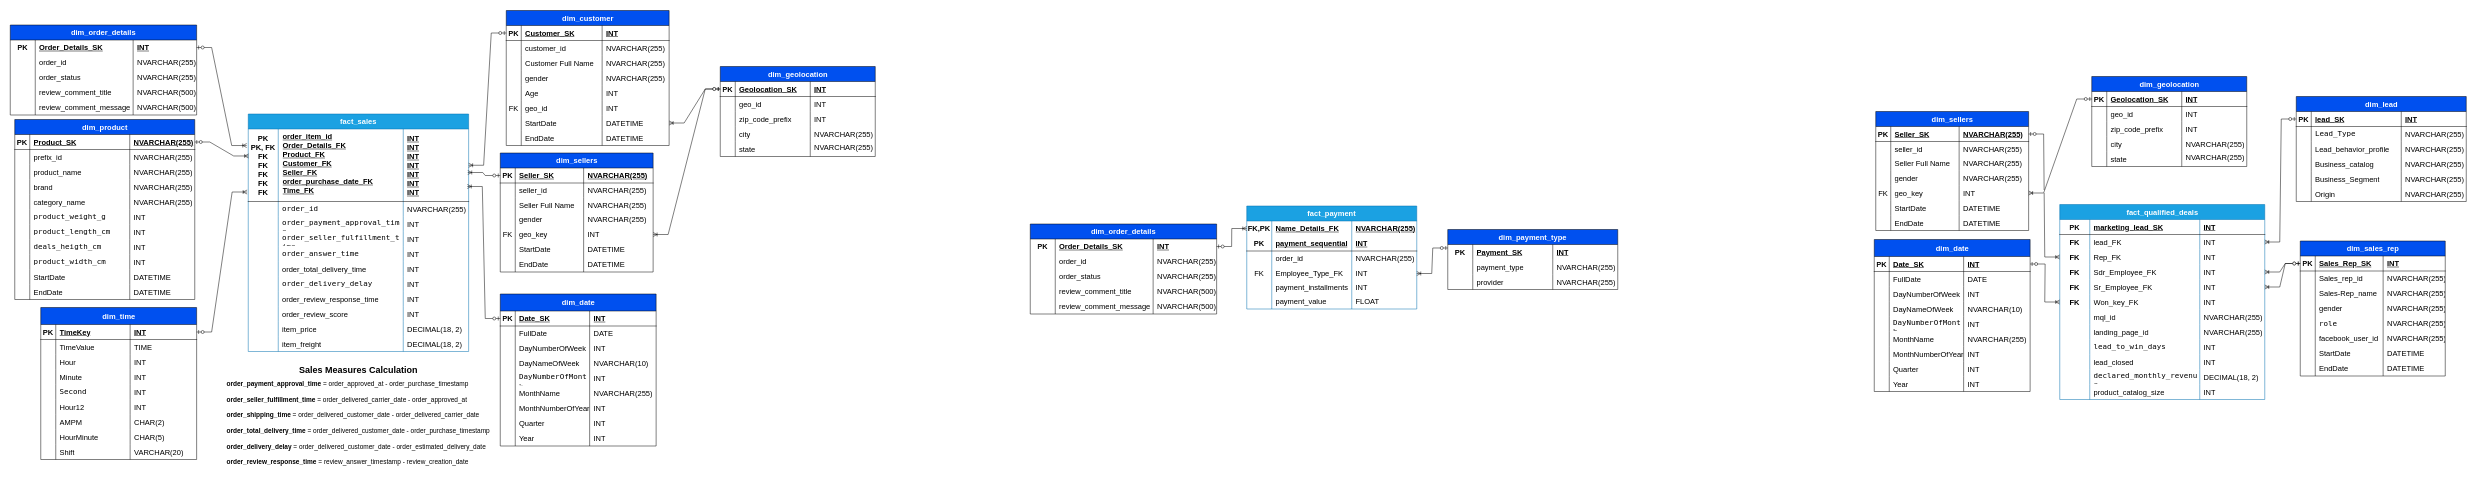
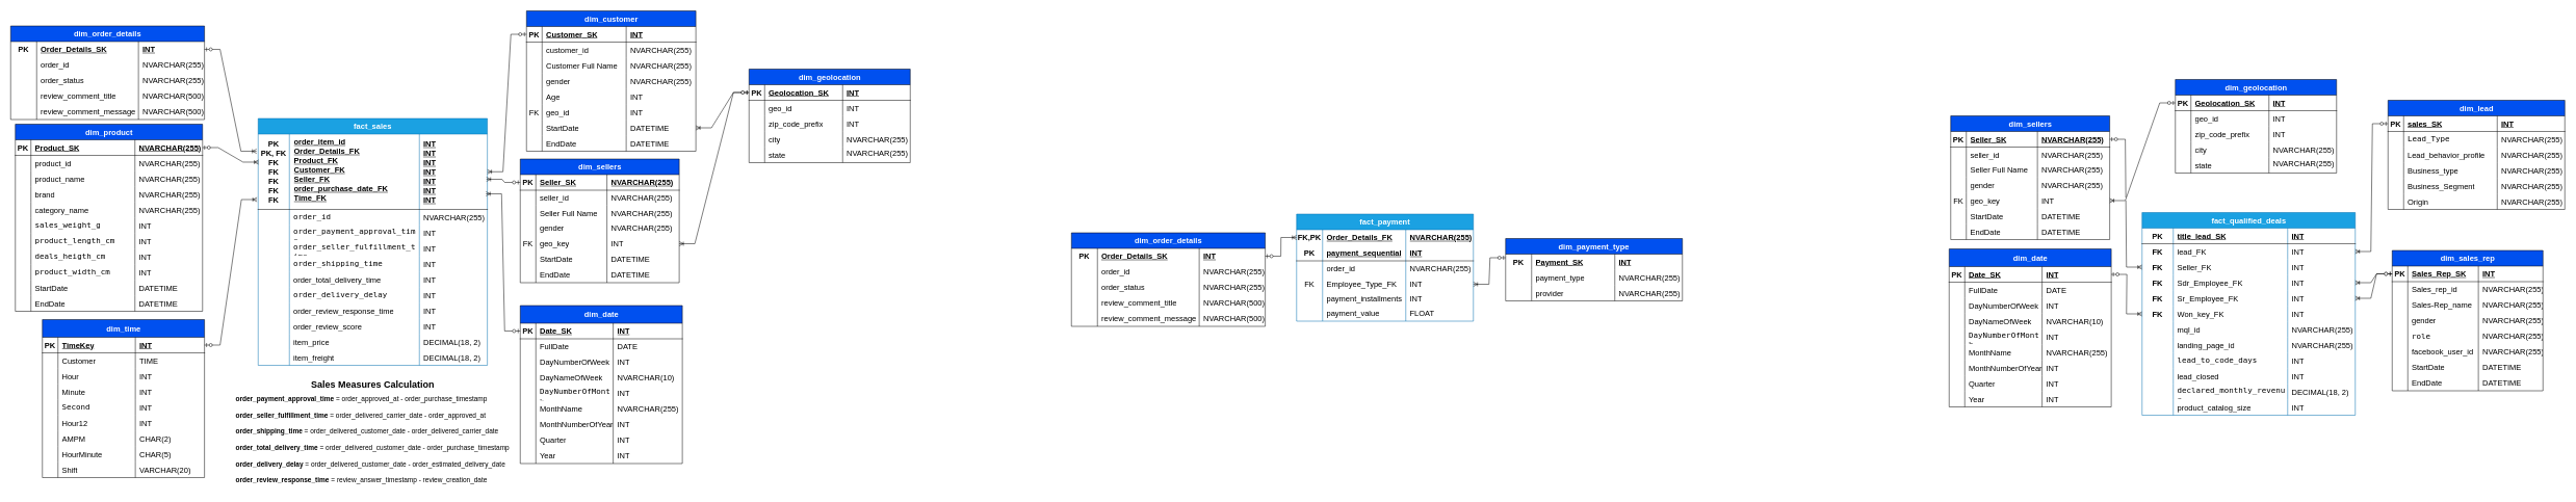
- <mxCell id="427" value="lead_SK" style="shape=partialRectangle;connectable=0;fillColor=none;top=0;left=0;bottom=0;right=0;align=left;spacingLeft=6;fontStyle=5;overflow=hidden;whiteSpace=wrap;html=1;fontSize=15;fontColor=#000000;labelBorderColor=none;labelBackgroundColor=none;strokeColor=#000000;" vertex="1" parent="425"><mxGeometry x="30" width="180" height="30" as="geometry"><mxRectangle width="180" height="30" as="alternateBounds" /></mxGeometry></mxCell>
+ <mxCell id="427" value="sales_SK" style="shape=partialRectangle;connectable=0;fillColor=none;top=0;left=0;bottom=0;right=0;align=left;spacingLeft=6;fontStyle=5;overflow=hidden;whiteSpace=wrap;html=1;fontSize=15;fontColor=#000000;labelBorderColor=none;labelBackgroundColor=none;strokeColor=#000000;" vertex="1" parent="425"><mxGeometry x="30" width="180" height="30" as="geometry"><mxRectangle width="180" height="30" as="alternateBounds" /></mxGeometry></mxCell>
- <mxCell id="108" value="prefix_id" style="shape=partialRectangle;connectable=0;fillColor=none;top=0;left=0;bottom=0;right=0;align=left;spacingLeft=6;overflow=hidden;whiteSpace=wrap;html=1;fontSize=15;fontColor=#000000;labelBorderColor=none;labelBackgroundColor=none;strokeColor=#000000;" vertex="1" parent="106"><mxGeometry x="30" width="200" height="30" as="geometry"><mxRectangle width="200" height="30" as="alternateBounds" /></mxGeometry></mxCell>
+ <mxCell id="108" value="product_id" style="shape=partialRectangle;connectable=0;fillColor=none;top=0;left=0;bottom=0;right=0;align=left;spacingLeft=6;overflow=hidden;whiteSpace=wrap;html=1;fontSize=15;fontColor=#000000;labelBorderColor=none;labelBackgroundColor=none;strokeColor=#000000;" vertex="1" parent="106"><mxGeometry x="30" width="200" height="30" as="geometry"><mxRectangle width="200" height="30" as="alternateBounds" /></mxGeometry></mxCell>
- <mxCell id="439" value="Business_catalog" style="shape=partialRectangle;connectable=0;fillColor=none;top=0;left=0;bottom=0;right=0;align=left;spacingLeft=6;overflow=hidden;whiteSpace=wrap;html=1;fontSize=15;fontColor=#000000;labelBorderColor=none;labelBackgroundColor=none;strokeColor=#000000;" vertex="1" parent="437"><mxGeometry x="30" width="180" height="30" as="geometry"><mxRectangle width="180" height="30" as="alternateBounds" /></mxGeometry></mxCell>
+ <mxCell id="439" value="Business_type" style="shape=partialRectangle;connectable=0;fillColor=none;top=0;left=0;bottom=0;right=0;align=left;spacingLeft=6;overflow=hidden;whiteSpace=wrap;html=1;fontSize=15;fontColor=#000000;labelBorderColor=none;labelBackgroundColor=none;strokeColor=#000000;" vertex="1" parent="437"><mxGeometry x="30" width="180" height="30" as="geometry"><mxRectangle width="180" height="30" as="alternateBounds" /></mxGeometry></mxCell>
- <mxCell id="124" value="&lt;pre style=&quot;border: none; margin: 0px; padding: 0px; overflow: auto; word-break: break-all; overflow-wrap: break-word; text-wrap-mode: wrap; font-family: menlo, consolas, &amp;quot;DejaVu Sans Mono&amp;quot;, monospace; line-height: 1.308;&quot; data--h-bstatus=&quot;0OBSERVED&quot;&gt;product_weight_g&lt;/pre&gt;" style="shape=partialRectangle;connectable=0;fillColor=none;top=0;left=0;bottom=0;right=0;align=left;spacingLeft=6;overflow=hidden;whiteSpace=wrap;html=1;fontSize=15;fontColor=#000000;labelBorderColor=none;labelBackgroundColor=none;strokeColor=#000000;" vertex="1" parent="122"><mxGeometry x="30" width="200" height="30" as="geometry"><mxRectangle width="200" height="30" as="alternateBounds" /></mxGeometry></mxCell>
+ <mxCell id="124" value="&lt;pre style=&quot;border: none; margin: 0px; padding: 0px; overflow: auto; word-break: break-all; overflow-wrap: break-word; text-wrap-mode: wrap; font-family: menlo, consolas, &amp;quot;DejaVu Sans Mono&amp;quot;, monospace; line-height: 1.308;&quot; data--h-bstatus=&quot;0OBSERVED&quot;&gt;sales_weight_g&lt;/pre&gt;" style="shape=partialRectangle;connectable=0;fillColor=none;top=0;left=0;bottom=0;right=0;align=left;spacingLeft=6;overflow=hidden;whiteSpace=wrap;html=1;fontSize=15;fontColor=#000000;labelBorderColor=none;labelBackgroundColor=none;strokeColor=#000000;" vertex="1" parent="122"><mxGeometry x="30" width="200" height="30" as="geometry"><mxRectangle width="200" height="30" as="alternateBounds" /></mxGeometry></mxCell>
- <mxCell id="452" value="marketing_lead_SK" style="shape=partialRectangle;connectable=0;fillColor=none;top=0;left=0;bottom=0;right=0;align=left;spacingLeft=6;fontStyle=5;overflow=hidden;whiteSpace=wrap;html=1;fontSize=15;fontColor=#000000;labelBorderColor=none;labelBackgroundColor=none;strokeColor=#000000;" vertex="1" parent="450"><mxGeometry x="60" width="220" height="30" as="geometry"><mxRectangle width="220" height="30" as="alternateBounds" /></mxGeometry></mxCell>
+ <mxCell id="452" value="title_lead_SK" style="shape=partialRectangle;connectable=0;fillColor=none;top=0;left=0;bottom=0;right=0;align=left;spacingLeft=6;fontStyle=5;overflow=hidden;whiteSpace=wrap;html=1;fontSize=15;fontColor=#000000;labelBorderColor=none;labelBackgroundColor=none;strokeColor=#000000;" vertex="1" parent="450"><mxGeometry x="60" width="220" height="30" as="geometry"><mxRectangle width="220" height="30" as="alternateBounds" /></mxGeometry></mxCell>
- <mxCell id="283" value="Name_Details_FK" style="shape=partialRectangle;connectable=0;fillColor=none;top=0;left=0;bottom=0;right=0;align=left;spacingLeft=6;fontStyle=5;overflow=hidden;html=1;whiteSpace=wrap;fontSize=15;fontColor=#000000;labelBorderColor=none;labelBackgroundColor=none;strokeColor=#000000;" vertex="1" parent="281"><mxGeometry x="50" width="160" height="30" as="geometry"><mxRectangle width="160" height="30" as="alternateBounds" /></mxGeometry></mxCell>
+ <mxCell id="283" value="Order_Details_FK" style="shape=partialRectangle;connectable=0;fillColor=none;top=0;left=0;bottom=0;right=0;align=left;spacingLeft=6;fontStyle=5;overflow=hidden;html=1;whiteSpace=wrap;fontSize=15;fontColor=#000000;labelBorderColor=none;labelBackgroundColor=none;strokeColor=#000000;" vertex="1" parent="281"><mxGeometry x="50" width="160" height="30" as="geometry"><mxRectangle width="160" height="30" as="alternateBounds" /></mxGeometry></mxCell>
- <mxCell id="21" value="&lt;pre style=&quot;border: none; margin: 0px; padding: 0px; overflow: auto; word-break: break-all; overflow-wrap: break-word; text-wrap-mode: wrap; font-family: menlo, consolas, &amp;quot;DejaVu Sans Mono&amp;quot;, monospace; line-height: 1.308;&quot; data--h-bstatus=&quot;0OBSERVED&quot;&gt;order_answer_time&lt;/pre&gt;" style="shape=partialRectangle;connectable=0;fillColor=none;top=0;left=0;bottom=0;right=0;align=left;spacingLeft=6;overflow=hidden;whiteSpace=wrap;html=1;fontSize=15;fontColor=#000000;labelBorderColor=none;labelBackgroundColor=none;strokeColor=#000000;" vertex="1" parent="19"><mxGeometry x="60" width="250" height="30" as="geometry"><mxRectangle width="250" height="30" as="alternateBounds" /></mxGeometry></mxCell>
+ <mxCell id="21" value="&lt;pre style=&quot;border: none; margin: 0px; padding: 0px; overflow: auto; word-break: break-all; overflow-wrap: break-word; text-wrap-mode: wrap; font-family: menlo, consolas, &amp;quot;DejaVu Sans Mono&amp;quot;, monospace; line-height: 1.308;&quot; data--h-bstatus=&quot;0OBSERVED&quot;&gt;order_shipping_time&lt;/pre&gt;" style="shape=partialRectangle;connectable=0;fillColor=none;top=0;left=0;bottom=0;right=0;align=left;spacingLeft=6;overflow=hidden;whiteSpace=wrap;html=1;fontSize=15;fontColor=#000000;labelBorderColor=none;labelBackgroundColor=none;strokeColor=#000000;" vertex="1" parent="19"><mxGeometry x="60" width="250" height="30" as="geometry"><mxRectangle width="250" height="30" as="alternateBounds" /></mxGeometry></mxCell>
- <mxCell id="460" value="Rep_FK" style="shape=partialRectangle;connectable=0;fillColor=none;top=0;left=0;bottom=0;right=0;align=left;spacingLeft=6;overflow=hidden;whiteSpace=wrap;html=1;fontSize=15;fontColor=#000000;labelBorderColor=none;labelBackgroundColor=none;strokeColor=#000000;" vertex="1" parent="458"><mxGeometry x="60" width="220" height="30" as="geometry"><mxRectangle width="220" height="30" as="alternateBounds" /></mxGeometry></mxCell>
+ <mxCell id="460" value="Seller_FK" style="shape=partialRectangle;connectable=0;fillColor=none;top=0;left=0;bottom=0;right=0;align=left;spacingLeft=6;overflow=hidden;whiteSpace=wrap;html=1;fontSize=15;fontColor=#000000;labelBorderColor=none;labelBackgroundColor=none;strokeColor=#000000;" vertex="1" parent="458"><mxGeometry x="60" width="220" height="30" as="geometry"><mxRectangle width="220" height="30" as="alternateBounds" /></mxGeometry></mxCell>
- <mxCell id="245" value="TimeValue" style="shape=partialRectangle;connectable=0;fillColor=none;top=0;left=0;bottom=0;right=0;align=left;spacingLeft=6;overflow=hidden;whiteSpace=wrap;html=1;fontSize=15;fontColor=#000000;labelBorderColor=none;labelBackgroundColor=none;strokeColor=#000000;" vertex="1" parent="243"><mxGeometry x="30" width="148.75" height="30" as="geometry"><mxRectangle width="148.75" height="30" as="alternateBounds" /></mxGeometry></mxCell>
+ <mxCell id="245" value="Customer" style="shape=partialRectangle;connectable=0;fillColor=none;top=0;left=0;bottom=0;right=0;align=left;spacingLeft=6;overflow=hidden;whiteSpace=wrap;html=1;fontSize=15;fontColor=#000000;labelBorderColor=none;labelBackgroundColor=none;strokeColor=#000000;" vertex="1" parent="243"><mxGeometry x="30" width="148.75" height="30" as="geometry"><mxRectangle width="148.75" height="30" as="alternateBounds" /></mxGeometry></mxCell>
- <mxCell id="484" value="&lt;pre style=&quot;border: none; margin: 0px; padding: 0px; overflow: auto; word-break: break-all; overflow-wrap: break-word; text-wrap-mode: wrap; font-family: menlo, consolas, &amp;quot;DejaVu Sans Mono&amp;quot;, monospace; line-height: 1.308;&quot; data--h-bstatus=&quot;0OBSERVED&quot;&gt;lead_to_win_days&lt;/pre&gt;" style="shape=partialRectangle;connectable=0;fillColor=none;top=0;left=0;bottom=0;right=0;align=left;spacingLeft=6;overflow=hidden;whiteSpace=wrap;html=1;fontSize=15;fontColor=#000000;labelBorderColor=none;labelBackgroundColor=none;strokeColor=#000000;" vertex="1" parent="482"><mxGeometry x="60" width="220" height="30" as="geometry"><mxRectangle width="220" height="30" as="alternateBounds" /></mxGeometry></mxCell>
+ <mxCell id="484" value="&lt;pre style=&quot;border: none; margin: 0px; padding: 0px; overflow: auto; word-break: break-all; overflow-wrap: break-word; text-wrap-mode: wrap; font-family: menlo, consolas, &amp;quot;DejaVu Sans Mono&amp;quot;, monospace; line-height: 1.308;&quot; data--h-bstatus=&quot;0OBSERVED&quot;&gt;lead_to_code_days&lt;/pre&gt;" style="shape=partialRectangle;connectable=0;fillColor=none;top=0;left=0;bottom=0;right=0;align=left;spacingLeft=6;overflow=hidden;whiteSpace=wrap;html=1;fontSize=15;fontColor=#000000;labelBorderColor=none;labelBackgroundColor=none;strokeColor=#000000;" vertex="1" parent="482"><mxGeometry x="60" width="220" height="30" as="geometry"><mxRectangle width="220" height="30" as="alternateBounds" /></mxGeometry></mxCell>
